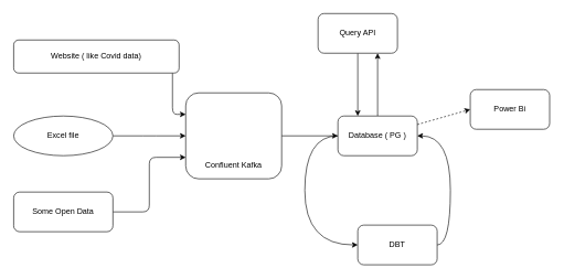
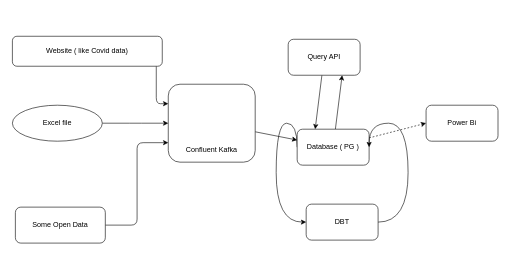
- <mxCell id="15" value="Query API" style="rounded=1;whiteSpace=wrap;html=1;" vertex="1" parent="1"><mxGeometry x="480" y="20" width="120" height="60" as="geometry" /></mxCell>
+ <mxCell id="15" value="Query API" style="rounded=1;whiteSpace=wrap;html=1;" vertex="1" parent="1"><mxGeometry x="480" y="65" width="120" height="60" as="geometry" /></mxCell>
- <mxCell id="11" value="Power Bi" style="rounded=1;whiteSpace=wrap;html=1;" vertex="1" parent="1"><mxGeometry x="710" y="135" width="120" height="60" as="geometry" /></mxCell>
+ <mxCell id="11" value="Power Bi" style="rounded=1;whiteSpace=wrap;html=1;" vertex="1" parent="1"><mxGeometry x="710" y="175" width="120" height="60" as="geometry" /></mxCell>
- <mxCell id="10" value="Database ( PG )" style="rounded=1;whiteSpace=wrap;html=1;" vertex="1" parent="1"><mxGeometry x="510" y="175" width="120" height="60" as="geometry" /></mxCell>
+ <mxCell id="10" value="Database ( PG )" style="rounded=1;whiteSpace=wrap;html=1;" vertex="1" parent="1"><mxGeometry x="495" y="215" width="120" height="60" as="geometry" /></mxCell>
- <mxCell id="19" value="Some Open Data" style="rounded=1;whiteSpace=wrap;html=1;" vertex="1" parent="1"><mxGeometry x="20" y="290" width="150" height="60" as="geometry" /></mxCell>
+ <mxCell id="19" value="Some Open Data" style="rounded=1;whiteSpace=wrap;html=1;" vertex="1" parent="1"><mxGeometry x="25" y="345" width="150" height="60" as="geometry" /></mxCell>
- <mxCell id="13" value="DBT" style="rounded=1;whiteSpace=wrap;html=1;" vertex="1" parent="1"><mxGeometry x="540" y="340" width="120" height="60" as="geometry" /></mxCell>
+ <mxCell id="13" value="DBT" style="rounded=1;whiteSpace=wrap;html=1;" vertex="1" parent="1"><mxGeometry x="510" y="340" width="120" height="60" as="geometry" /></mxCell>
